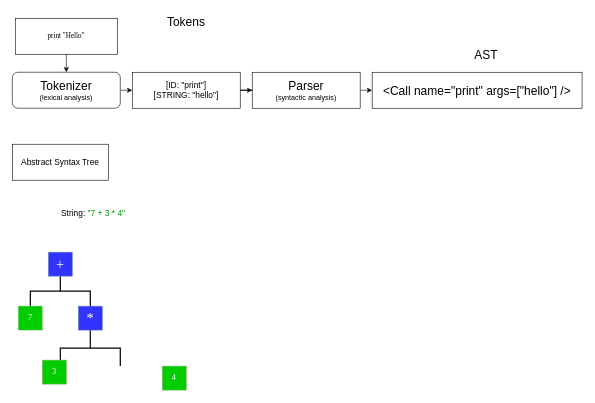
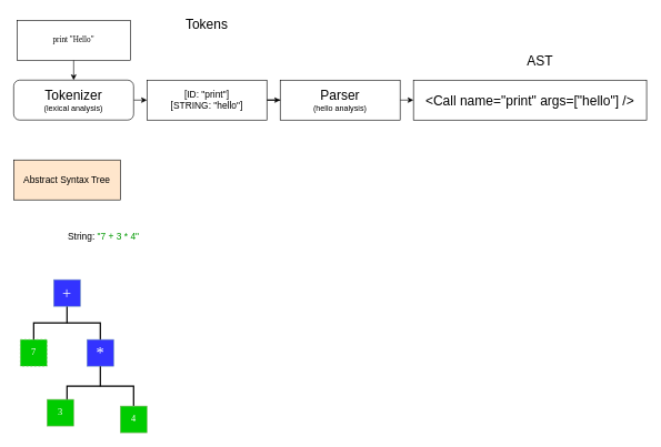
- <mxCell id="7" value="&lt;font face=&quot;Helvetica&quot;&gt;&lt;font style=&quot;font-size: 20px;&quot;&gt;Parser&lt;/font&gt;&lt;br&gt;(syntactic analysis)&lt;/font&gt;" style="rounded=0;whiteSpace=wrap;html=1;fontFamily=Lucida Console;" vertex="1" parent="1"><mxGeometry x="420" y="120" width="180" height="60" as="geometry" /></mxCell>
+ <mxCell id="7" value="&lt;font face=&quot;Helvetica&quot;&gt;&lt;font style=&quot;font-size: 20px;&quot;&gt;Parser&lt;/font&gt;&lt;br&gt;(hello analysis)&lt;/font&gt;" style="rounded=0;whiteSpace=wrap;html=1;fontFamily=Lucida Console;" vertex="1" parent="1"><mxGeometry x="420" y="120" width="180" height="60" as="geometry" /></mxCell>
- <mxCell id="13" value="Abstract Syntax Tree" style="whiteSpace=wrap;html=1;fontFamily=Helvetica;fontSize=14;" vertex="1" parent="1"><mxGeometry x="20" y="240" width="160" height="60" as="geometry" /></mxCell>
+ <mxCell id="13" value="Abstract Syntax Tree" style="whiteSpace=wrap;html=1;fontFamily=Helvetica;fontSize=14;fillColor=#ffe6cc;" vertex="1" parent="1"><mxGeometry x="20" y="240" width="160" height="60" as="geometry" /></mxCell>
- <mxCell id="21" value="4" style="whiteSpace=wrap;html=1;aspect=fixed;fontFamily=Lucida Console;fontSize=14;fillColor=#00CC00;strokeColor=#82b366;fontColor=#FFFFFF;" vertex="1" parent="1"><mxGeometry x="270" y="610" width="40" height="40" as="geometry" /></mxCell>
+ <mxCell id="21" value="4" style="whiteSpace=wrap;html=1;aspect=fixed;fontFamily=Lucida Console;fontSize=14;fillColor=#00CC00;strokeColor=#82b366;fontColor=#FFFFFF;" vertex="1" parent="1"><mxGeometry x="180" y="610" width="40" height="40" as="geometry" /></mxCell>
